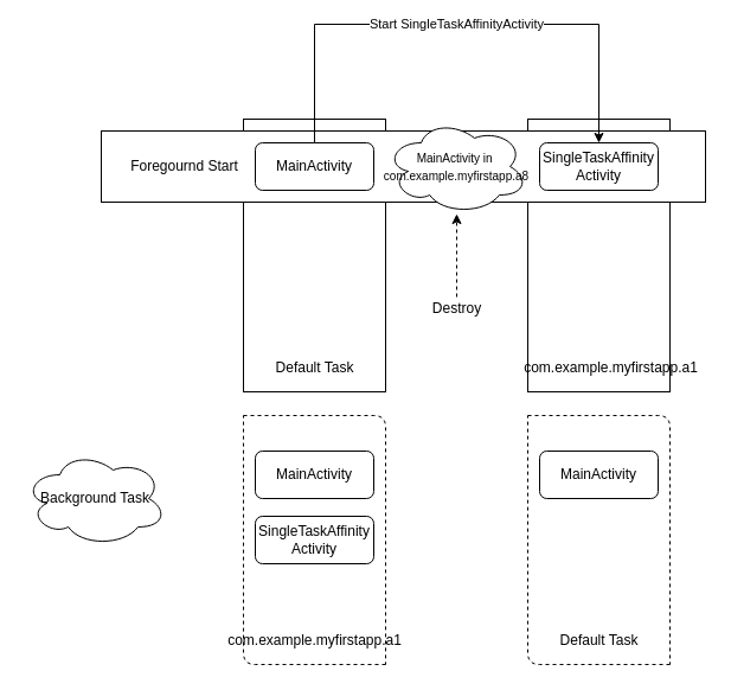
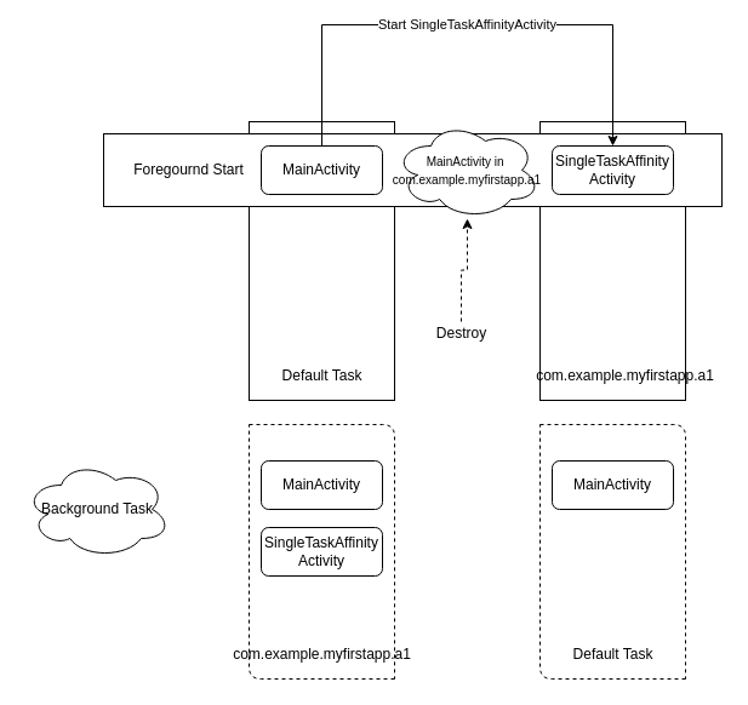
- <mxCell id="23" value="&lt;font style=&quot;font-size: 10px&quot;&gt;MainActivity in&amp;nbsp;&lt;br&gt;&lt;span&gt;com.example.myfirstapp.a8&lt;/span&gt;&lt;/font&gt;" style="ellipse;shape=cloud;whiteSpace=wrap;html=1;" vertex="1" parent="1"><mxGeometry x="325" y="100" width="120" height="80" as="geometry" /></mxCell>
+ <mxCell id="23" value="&lt;font style=&quot;font-size: 10px&quot;&gt;MainActivity in&amp;nbsp;&lt;br&gt;&lt;span&gt;com.example.myfirstapp.a1&lt;/span&gt;&lt;/font&gt;" style="ellipse;shape=cloud;whiteSpace=wrap;html=1;" vertex="1" parent="1"><mxGeometry x="325" y="100" width="120" height="80" as="geometry" /></mxCell>
- <mxCell id="25" value="Destroy" style="text;html=1;align=center;verticalAlign=middle;resizable=0;points=[];autosize=1;" vertex="1" parent="1"><mxGeometry x="355" y="250" width="60" height="20" as="geometry" /></mxCell>
+ <mxCell id="25" value="Destroy" style="text;html=1;align=center;verticalAlign=middle;resizable=0;points=[];autosize=1;" vertex="1" parent="1"><mxGeometry x="350" y="265" width="60" height="20" as="geometry" /></mxCell>
